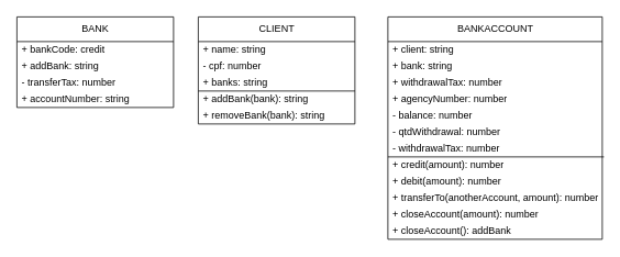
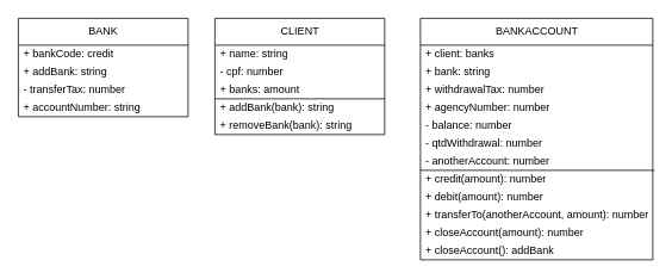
- <mxCell id="15" value="+ client: string" style="text;html=1;strokeColor=none;fillColor=none;align=left;verticalAlign=middle;spacingLeft=4;spacingRight=4;overflow=hidden;rotatable=0;points=[[0,0.5],[1,0.5]];portConstraint=eastwest;" vertex="1" parent="14"><mxGeometry y="30" width="260" height="20" as="geometry" /></mxCell>
+ <mxCell id="15" value="+ client: banks" style="text;html=1;strokeColor=none;fillColor=none;align=left;verticalAlign=middle;spacingLeft=4;spacingRight=4;overflow=hidden;rotatable=0;points=[[0,0.5],[1,0.5]];portConstraint=eastwest;" vertex="1" parent="14"><mxGeometry y="30" width="260" height="20" as="geometry" /></mxCell>
- <mxCell id="10" value="+ banks: string" style="text;html=1;strokeColor=none;fillColor=none;align=left;verticalAlign=middle;spacingLeft=4;spacingRight=4;overflow=hidden;rotatable=0;points=[[0,0.5],[1,0.5]];portConstraint=eastwest;" vertex="1" parent="7"><mxGeometry y="70" width="190" height="20" as="geometry" /></mxCell>
+ <mxCell id="10" value="+ banks: amount" style="text;html=1;strokeColor=none;fillColor=none;align=left;verticalAlign=middle;spacingLeft=4;spacingRight=4;overflow=hidden;rotatable=0;points=[[0,0.5],[1,0.5]];portConstraint=eastwest;" vertex="1" parent="7"><mxGeometry y="70" width="190" height="20" as="geometry" /></mxCell>
- <mxCell id="21" value="- withdrawalTax: number" style="text;html=1;strokeColor=none;fillColor=none;align=left;verticalAlign=middle;spacingLeft=4;spacingRight=4;overflow=hidden;rotatable=0;points=[[0,0.5],[1,0.5]];portConstraint=eastwest;" vertex="1" parent="14"><mxGeometry y="150" width="260" height="20" as="geometry" /></mxCell>
+ <mxCell id="21" value="- anotherAccount: number" style="text;html=1;strokeColor=none;fillColor=none;align=left;verticalAlign=middle;spacingLeft=4;spacingRight=4;overflow=hidden;rotatable=0;points=[[0,0.5],[1,0.5]];portConstraint=eastwest;" vertex="1" parent="14"><mxGeometry y="150" width="260" height="20" as="geometry" /></mxCell>
